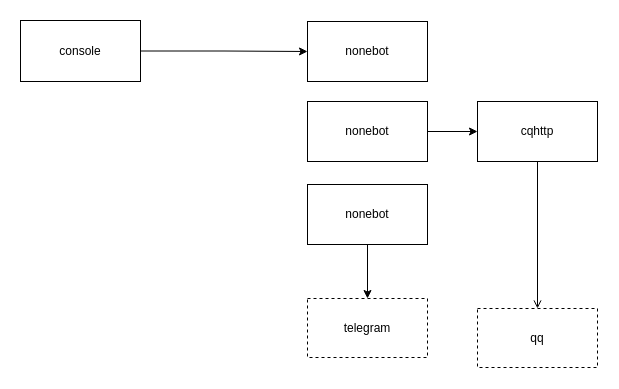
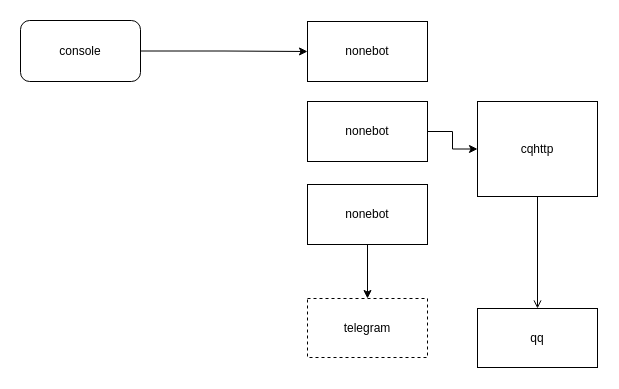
- <mxCell id="3" value="console" style="rounded=0;whiteSpace=wrap;html=1;" parent="1" vertex="1"><mxGeometry x="20" y="20" width="120" height="61" as="geometry" /></mxCell>
+ <mxCell id="3" value="console" style="whiteSpace=wrap;html=1;rounded=1;" parent="1" vertex="1"><mxGeometry x="20" y="20" width="120" height="61" as="geometry" /></mxCell>
- <mxCell id="10" value="cqhttp" style="rounded=0;whiteSpace=wrap;html=1;" vertex="1" parent="1"><mxGeometry x="477" y="101" width="120" height="60" as="geometry" /></mxCell>
+ <mxCell id="10" value="cqhttp" style="rounded=0;whiteSpace=wrap;html=1;" vertex="1" parent="1"><mxGeometry x="477" y="101" width="120" height="95" as="geometry" /></mxCell>
- <mxCell id="9" value="qq" style="rounded=0;whiteSpace=wrap;html=1;dashed=1;" parent="1" vertex="1"><mxGeometry x="477" y="308" width="120" height="59" as="geometry" /></mxCell>
+ <mxCell id="9" value="qq" style="rounded=0;whiteSpace=wrap;html=1;" parent="1" vertex="1"><mxGeometry x="477" y="308" width="120" height="59" as="geometry" /></mxCell>
